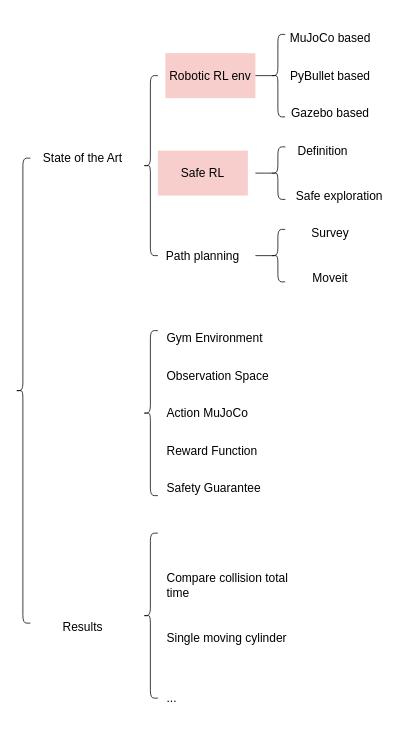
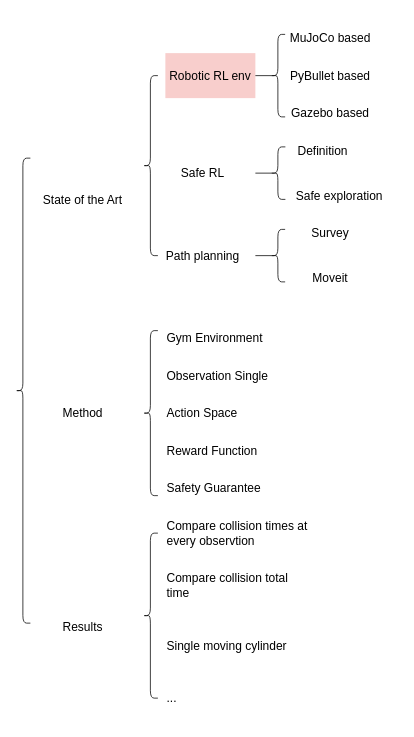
- <mxCell id="26" value="State of the Art" style="rounded=0;whiteSpace=wrap;html=1;strokeColor=none;fontSize=16;" vertex="1" parent="1"><mxGeometry x="50" y="180" width="120" height="60" as="geometry" /></mxCell>
+ <mxCell id="26" value="State of the Art" style="rounded=0;whiteSpace=wrap;html=1;strokeColor=none;fontSize=16;" vertex="1" parent="1"><mxGeometry x="50" y="235" width="120" height="60" as="geometry" /></mxCell>
- <mxCell id="3" value="Safe RL" style="rounded=0;whiteSpace=wrap;html=1;strokeColor=none;fontSize=16;fillColor=#f8cecc;" parent="1" vertex="1"><mxGeometry x="210" y="200" width="120" height="60" as="geometry" /></mxCell>
+ <mxCell id="3" value="Safe RL" style="rounded=0;whiteSpace=wrap;html=1;strokeColor=none;fontSize=16;" parent="1" vertex="1"><mxGeometry x="210" y="200" width="120" height="60" as="geometry" /></mxCell>
- <mxCell id="22" value="Observation Space" style="rounded=0;whiteSpace=wrap;html=1;strokeColor=none;fontSize=16;align=left;" vertex="1" parent="1"><mxGeometry x="220" y="470" width="166" height="60" as="geometry" /></mxCell>
+ <mxCell id="22" value="Observation Single" style="rounded=0;whiteSpace=wrap;html=1;strokeColor=none;fontSize=16;align=left;" vertex="1" parent="1"><mxGeometry x="220" y="470" width="166" height="60" as="geometry" /></mxCell>
+ <mxCell id="19" value="Method" style="rounded=0;whiteSpace=wrap;html=1;strokeColor=none;fontSize=16;" vertex="1" parent="1"><mxGeometry x="50" y="520" width="120" height="60" as="geometry" /></mxCell>
- <mxCell id="23" value="Action MuJoCo" style="rounded=0;whiteSpace=wrap;html=1;strokeColor=none;fontSize=16;align=left;" vertex="1" parent="1"><mxGeometry x="220" y="520" width="166" height="60" as="geometry" /></mxCell>
+ <mxCell id="23" value="Action Space" style="rounded=0;whiteSpace=wrap;html=1;strokeColor=none;fontSize=16;align=left;" vertex="1" parent="1"><mxGeometry x="220" y="520" width="166" height="60" as="geometry" /></mxCell>
+ <mxCell id="30" value="Compare collision times at every observtion" style="rounded=0;whiteSpace=wrap;html=1;strokeColor=none;fontSize=16;align=left;" vertex="1" parent="1"><mxGeometry x="220" y="680" width="190" height="60" as="geometry" /></mxCell>
- <mxCell id="33" value="Single moving cylinder" style="rounded=0;whiteSpace=wrap;html=1;strokeColor=none;fontSize=16;align=left;" vertex="1" parent="1"><mxGeometry x="220" y="820" width="190" height="60" as="geometry" /></mxCell>
+ <mxCell id="33" value="Single moving cylinder" style="rounded=0;whiteSpace=wrap;html=1;strokeColor=none;fontSize=16;align=left;" vertex="1" parent="1"><mxGeometry x="220" y="830" width="190" height="60" as="geometry" /></mxCell>
